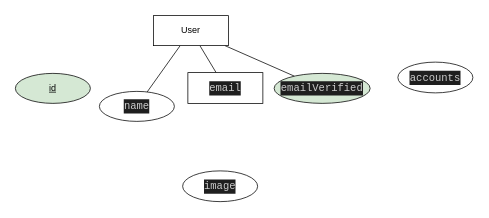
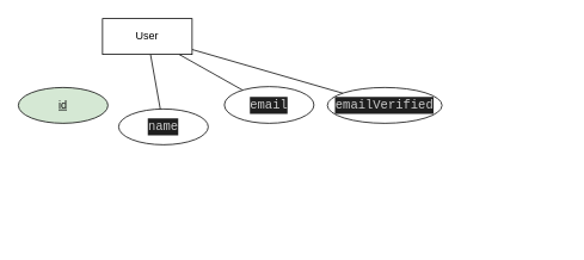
- <mxCell id="5" value="User" style="whiteSpace=wrap;html=1;align=center;" parent="1" vertex="1"><mxGeometry x="204" y="20" width="100" height="40" as="geometry" /></mxCell>
+ <mxCell id="5" value="User" style="whiteSpace=wrap;html=1;align=center;" parent="1" vertex="1"><mxGeometry x="114" y="20" width="100" height="40" as="geometry" /></mxCell>
- <mxCell id="11" value="&lt;div style=&quot;color: rgb(204, 204, 204); background-color: rgb(31, 31, 31); font-family: Consolas, &amp;quot;Courier New&amp;quot;, monospace; font-size: 14px; line-height: 19px;&quot;&gt;&lt;div style=&quot;line-height: 19px;&quot;&gt;&lt;div style=&quot;line-height: 19px;&quot;&gt;accounts&lt;/div&gt;&lt;/div&gt;&lt;/div&gt;" style="ellipse;whiteSpace=wrap;html=1;align=center;fontFamily=Helvetica;fontSize=11;fontColor=default;" parent="1" vertex="1"><mxGeometry x="530" y="82" width="100" height="41" as="geometry" /></mxCell>
- <mxCell id="8" value="&lt;div style=&quot;color: rgb(204, 204, 204); background-color: rgb(31, 31, 31); font-family: Consolas, &amp;quot;Courier New&amp;quot;, monospace; font-size: 14px; line-height: 19px;&quot;&gt;email&lt;/div&gt;" style="whiteSpace=wrap;html=1;align=center;fontFamily=Helvetica;fontSize=11;fontColor=default;rounded=0;" parent="1" vertex="1"><mxGeometry x="250" y="96" width="100" height="41" as="geometry" /></mxCell>
+ <mxCell id="8" value="&lt;div style=&quot;color: rgb(204, 204, 204); background-color: rgb(31, 31, 31); font-family: Consolas, &amp;quot;Courier New&amp;quot;, monospace; font-size: 14px; line-height: 19px;&quot;&gt;email&lt;/div&gt;" style="ellipse;whiteSpace=wrap;html=1;align=center;fontFamily=Helvetica;fontSize=11;fontColor=default;" parent="1" vertex="1"><mxGeometry x="250" y="96" width="100" height="41" as="geometry" /></mxCell>
- <mxCell id="9" value="&lt;div style=&quot;color: rgb(204, 204, 204); background-color: rgb(31, 31, 31); font-family: Consolas, &amp;quot;Courier New&amp;quot;, monospace; font-size: 14px; line-height: 19px;&quot;&gt;emailVerified&lt;/div&gt;" style="ellipse;whiteSpace=wrap;html=1;align=center;fontFamily=Helvetica;fontSize=11;fontColor=default;fillColor=#d5e8d4;" parent="1" vertex="1"><mxGeometry x="365" y="97" width="128" height="40" as="geometry" /></mxCell>
+ <mxCell id="9" value="&lt;div style=&quot;color: rgb(204, 204, 204); background-color: rgb(31, 31, 31); font-family: Consolas, &amp;quot;Courier New&amp;quot;, monospace; font-size: 14px; line-height: 19px;&quot;&gt;emailVerified&lt;/div&gt;" style="ellipse;whiteSpace=wrap;html=1;align=center;fontFamily=Helvetica;fontSize=11;fontColor=default;" parent="1" vertex="1"><mxGeometry x="365" y="97" width="128" height="40" as="geometry" /></mxCell>
- <mxCell id="10" value="&lt;div style=&quot;color: rgb(204, 204, 204); background-color: rgb(31, 31, 31); font-family: Consolas, &amp;quot;Courier New&amp;quot;, monospace; font-size: 14px; line-height: 19px;&quot;&gt;&lt;div style=&quot;line-height: 19px;&quot;&gt;image&lt;/div&gt;&lt;/div&gt;" style="ellipse;whiteSpace=wrap;html=1;align=center;fontFamily=Helvetica;fontSize=11;fontColor=default;" parent="1" vertex="1"><mxGeometry x="243" y="227" width="100" height="41" as="geometry" /></mxCell>
